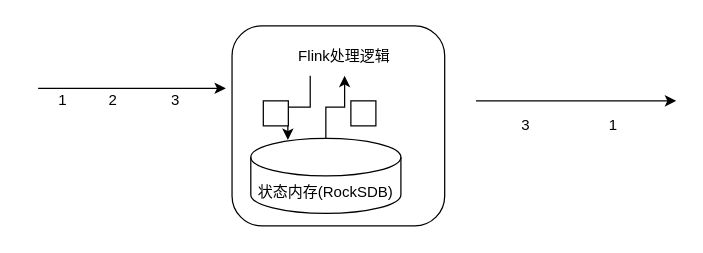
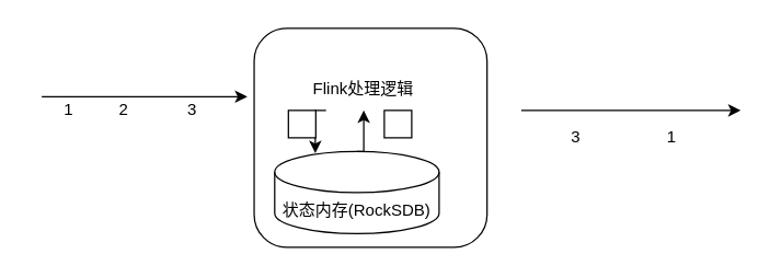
- <mxCell id="8" value="Flink处理逻辑" style="text;html=1;strokeColor=none;fillColor=none;align=center;verticalAlign=middle;whiteSpace=wrap;rounded=0;" vertex="1" parent="1"><mxGeometry x="220" y="30" width="110" height="30" as="geometry" /></mxCell>
+ <mxCell id="8" value="Flink处理逻辑" style="text;html=1;strokeColor=none;fillColor=none;align=center;verticalAlign=middle;whiteSpace=wrap;rounded=0;" vertex="1" parent="1"><mxGeometry x="210" y="50" width="110" height="30" as="geometry" /></mxCell>
